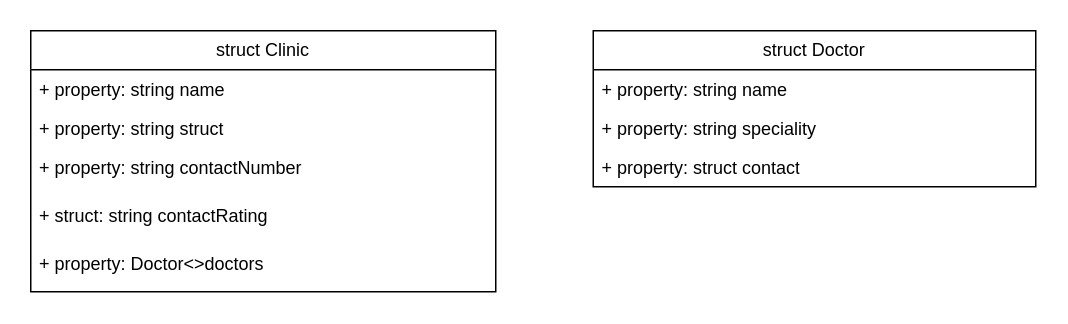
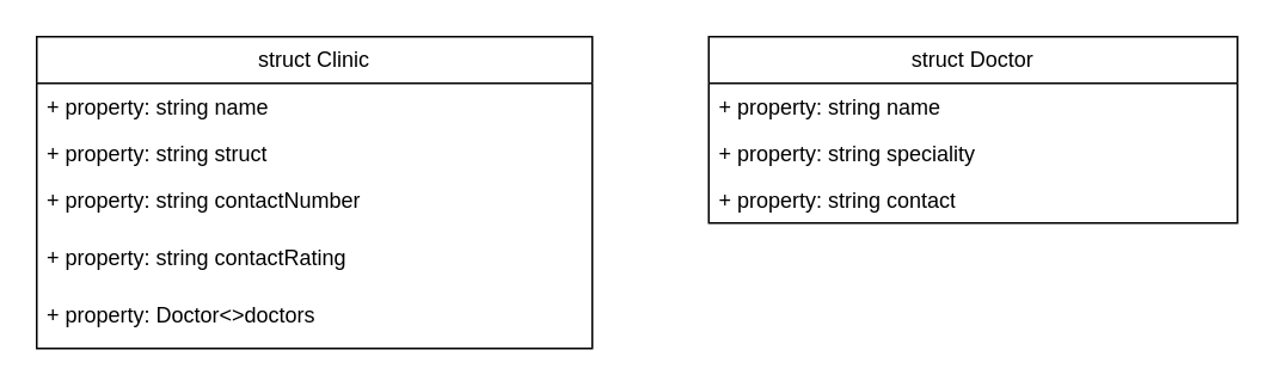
- <mxCell id="11" value="+ property: struct contact" style="text;strokeColor=none;fillColor=none;align=left;verticalAlign=top;spacingLeft=4;spacingRight=4;overflow=hidden;rotatable=0;points=[[0,0.5],[1,0.5]];portConstraint=eastwest;whiteSpace=wrap;html=1;" vertex="1" parent="8"><mxGeometry y="78" width="295" height="26" as="geometry" /></mxCell>
+ <mxCell id="11" value="+ property: string contact" style="text;strokeColor=none;fillColor=none;align=left;verticalAlign=top;spacingLeft=4;spacingRight=4;overflow=hidden;rotatable=0;points=[[0,0.5],[1,0.5]];portConstraint=eastwest;whiteSpace=wrap;html=1;" vertex="1" parent="8"><mxGeometry y="78" width="295" height="26" as="geometry" /></mxCell>
- <mxCell id="6" value="+ struct: string contactRating" style="text;strokeColor=none;fillColor=none;align=left;verticalAlign=top;spacingLeft=4;spacingRight=4;overflow=hidden;rotatable=0;points=[[0,0.5],[1,0.5]];portConstraint=eastwest;whiteSpace=wrap;html=1;" vertex="1" parent="2"><mxGeometry y="110" width="310" height="32" as="geometry" /></mxCell>
+ <mxCell id="6" value="+ property: string contactRating" style="text;strokeColor=none;fillColor=none;align=left;verticalAlign=top;spacingLeft=4;spacingRight=4;overflow=hidden;rotatable=0;points=[[0,0.5],[1,0.5]];portConstraint=eastwest;whiteSpace=wrap;html=1;" vertex="1" parent="2"><mxGeometry y="110" width="310" height="32" as="geometry" /></mxCell>
